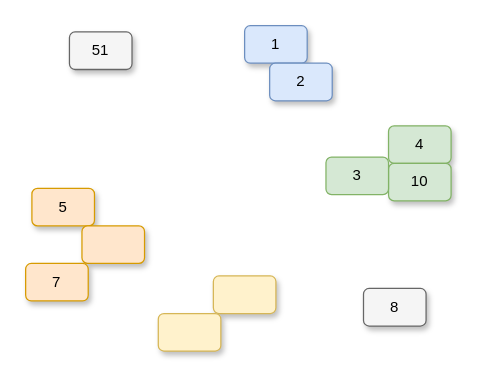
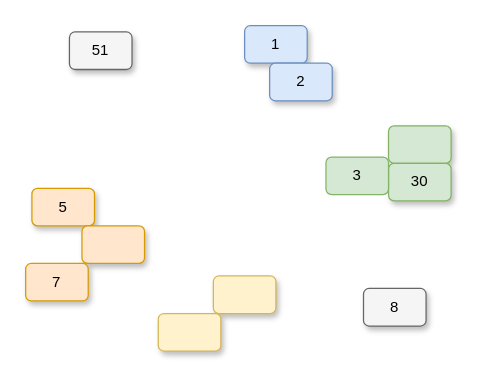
- <mxCell id="5" value="4" style="text;html=1;align=center;verticalAlign=middle;whiteSpace=wrap;rounded=0;shadow=1;glass=0;sketch=0;" vertex="1" parent="1"><mxGeometry x="315" y="105" width="40" height="20" as="geometry" /></mxCell>
- <mxCell id="13" value="10" style="text;html=1;align=center;verticalAlign=middle;whiteSpace=wrap;rounded=0;shadow=1;glass=0;sketch=0;" vertex="1" parent="1"><mxGeometry x="315" y="135" width="40" height="20" as="geometry" /></mxCell>
+ <mxCell id="13" value="30" style="text;html=1;align=center;verticalAlign=middle;whiteSpace=wrap;rounded=0;shadow=1;glass=0;sketch=0;" vertex="1" parent="1"><mxGeometry x="315" y="135" width="40" height="20" as="geometry" /></mxCell>
